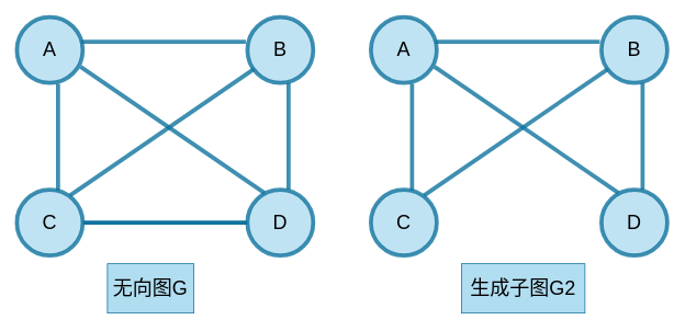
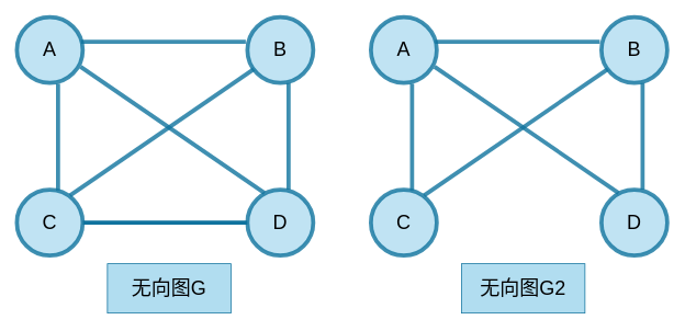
- <mxCell id="12" value="&lt;font style=&quot;font-size: 24px;&quot;&gt;无向图G&lt;/font&gt;" style="rounded=0;whiteSpace=wrap;html=1;fillColor=#b1ddf0;strokeColor=#10739e;" vertex="1" parent="1"><mxGeometry x="130" y="320" width="105" height="60" as="geometry" /></mxCell>
+ <mxCell id="12" value="&lt;font style=&quot;font-size: 24px;&quot;&gt;无向图G&lt;/font&gt;" style="rounded=0;whiteSpace=wrap;html=1;fillColor=#b1ddf0;strokeColor=#10739e;" vertex="1" parent="1"><mxGeometry x="130" y="320" width="150" height="60" as="geometry" /></mxCell>
- <mxCell id="22" value="&lt;font style=&quot;font-size: 24px;&quot;&gt;生成子图G2&lt;/font&gt;" style="rounded=0;whiteSpace=wrap;html=1;fillColor=#b1ddf0;strokeColor=#10739e;" vertex="1" parent="1"><mxGeometry x="560" y="320" width="150" height="60" as="geometry" /></mxCell>
+ <mxCell id="22" value="&lt;font style=&quot;font-size: 24px;&quot;&gt;无向图G2&lt;/font&gt;" style="rounded=0;whiteSpace=wrap;html=1;fillColor=#b1ddf0;strokeColor=#10739e;" vertex="1" parent="1"><mxGeometry x="560" y="320" width="150" height="60" as="geometry" /></mxCell>
